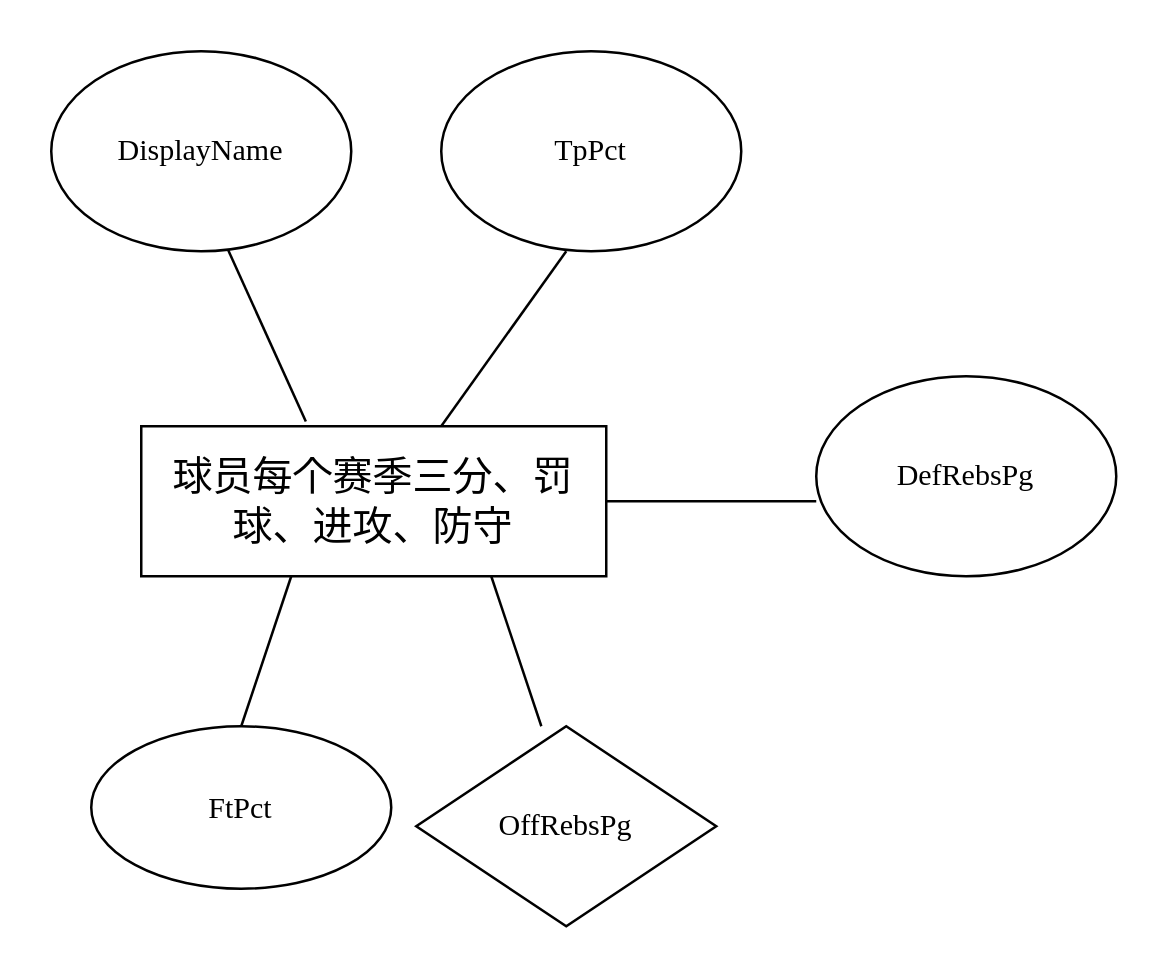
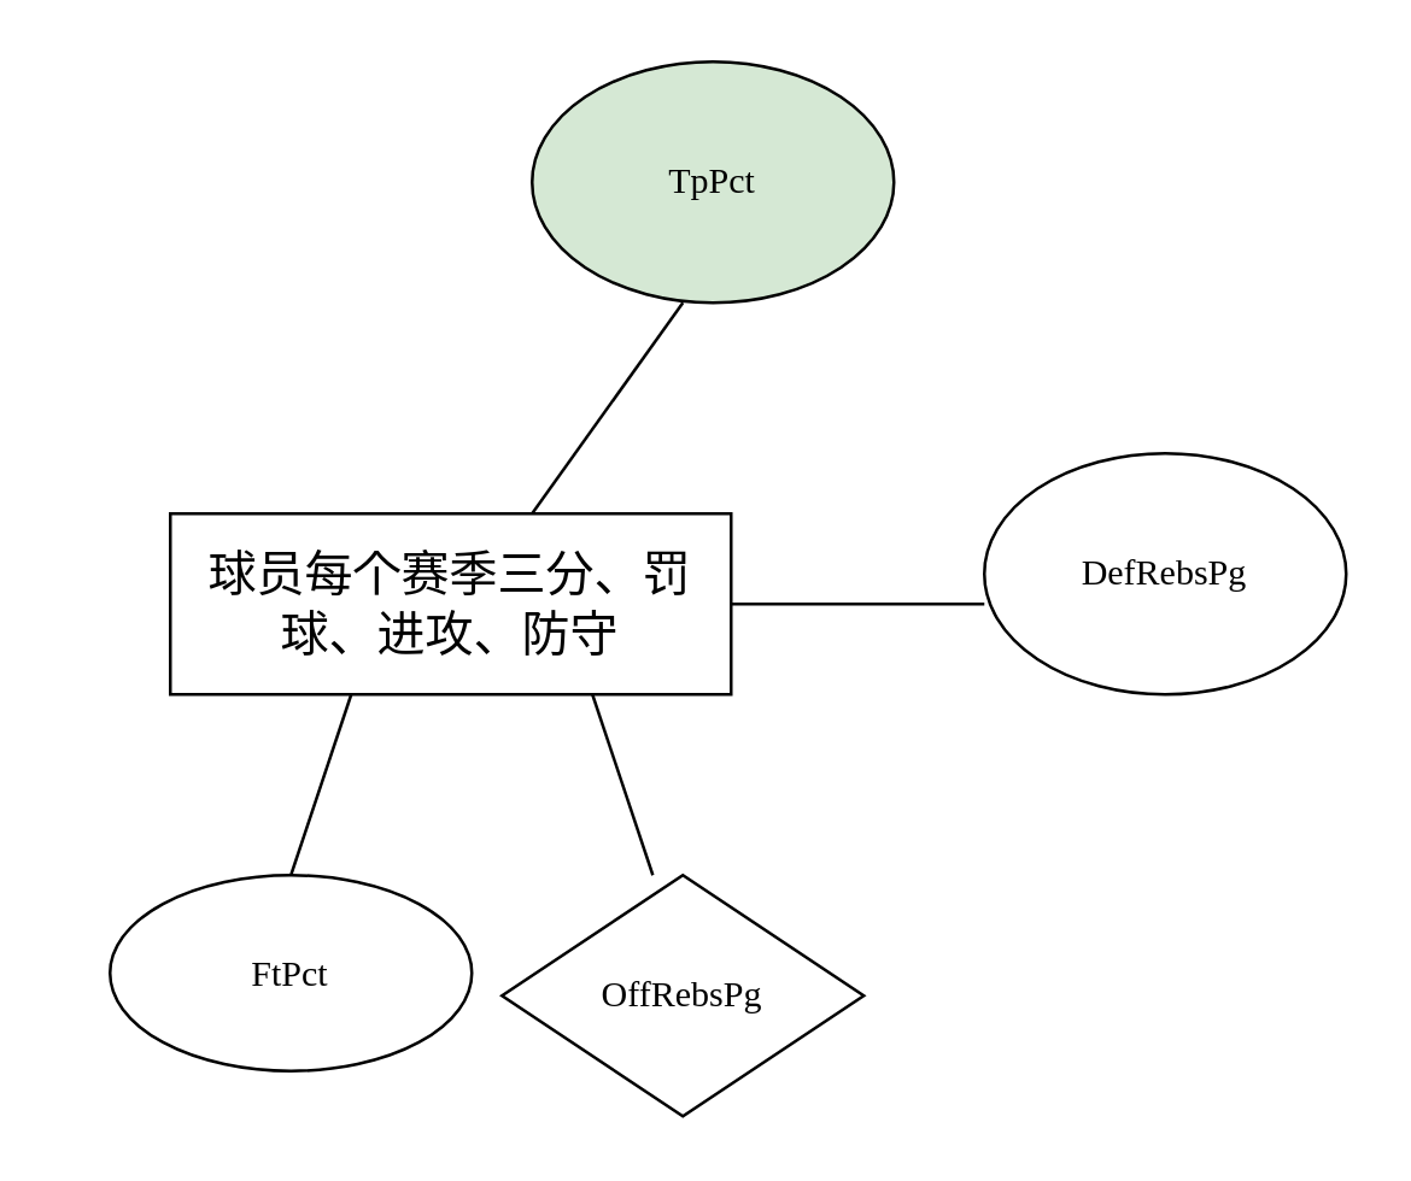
- <mxCell id="4" value="&lt;font face=&quot;Times New Roman&quot;&gt;DisplayName&lt;/font&gt;" style="ellipse;whiteSpace=wrap;html=1;" vertex="1" parent="1"><mxGeometry x="20" y="20" width="120" height="80" as="geometry" /></mxCell>
- <mxCell id="8" value="&lt;font face=&quot;Times New Roman&quot;&gt;TpPct&lt;/font&gt;" style="ellipse;whiteSpace=wrap;html=1;" vertex="1" parent="1"><mxGeometry x="176" y="20" width="120" height="80" as="geometry" /></mxCell>
+ <mxCell id="8" value="&lt;font face=&quot;Times New Roman&quot;&gt;TpPct&lt;/font&gt;" style="ellipse;whiteSpace=wrap;html=1;fillColor=#d5e8d4;" vertex="1" parent="1"><mxGeometry x="176" y="20" width="120" height="80" as="geometry" /></mxCell>
- <mxCell id="3" value="" style="endArrow=none;html=1;rounded=0;exitX=0.354;exitY=-0.031;exitDx=0;exitDy=0;exitPerimeter=0;entryX=0.587;entryY=0.985;entryDx=0;entryDy=0;entryPerimeter=0;" edge="1" parent="1" source="2" target="4"><mxGeometry width="50" height="50" relative="1" as="geometry"><mxPoint x="96.32" y="170" as="sourcePoint" /><mxPoint x="96" y="100" as="targetPoint" /></mxGeometry></mxCell>
